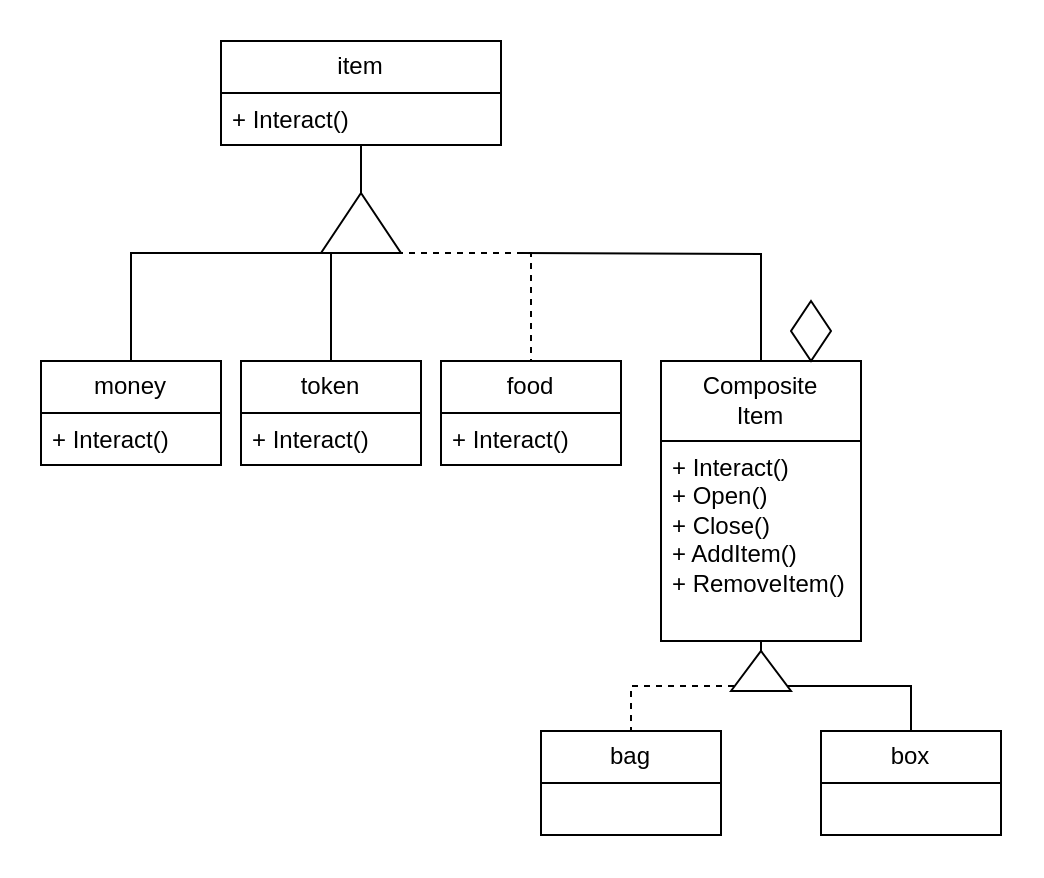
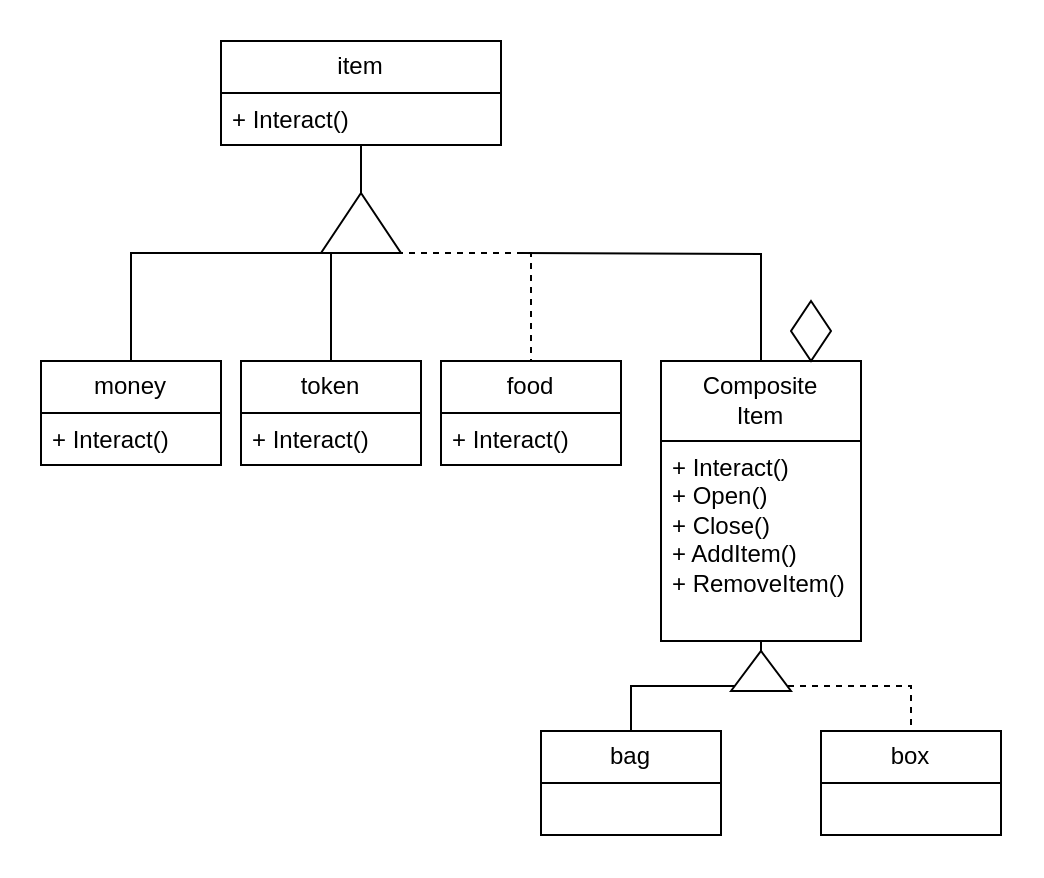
- <mxCell id="14" style="edgeStyle=orthogonalEdgeStyle;rounded=0;orthogonalLoop=1;jettySize=auto;html=1;entryX=0.5;entryY=0;entryDx=0;entryDy=0;endArrow=none;startFill=0;dashed=1;" edge="1" parent="1" source="16" target="20"><mxGeometry relative="1" as="geometry" /></mxCell>
+ <mxCell id="14" style="edgeStyle=orthogonalEdgeStyle;rounded=0;orthogonalLoop=1;jettySize=auto;html=1;entryX=0.5;entryY=0;entryDx=0;entryDy=0;endArrow=none;startFill=0;" edge="1" parent="1" source="16" target="20"><mxGeometry relative="1" as="geometry" /></mxCell>
- <mxCell id="15" style="edgeStyle=orthogonalEdgeStyle;rounded=0;orthogonalLoop=1;jettySize=auto;html=1;entryX=0.5;entryY=0;entryDx=0;entryDy=0;endArrow=none;startFill=0;" edge="1" parent="1" source="16" target="21"><mxGeometry relative="1" as="geometry" /></mxCell>
+ <mxCell id="15" style="edgeStyle=orthogonalEdgeStyle;rounded=0;orthogonalLoop=1;jettySize=auto;html=1;entryX=0.5;entryY=0;entryDx=0;entryDy=0;endArrow=none;startFill=0;dashed=1;" edge="1" parent="1" source="16" target="21"><mxGeometry relative="1" as="geometry" /></mxCell>
